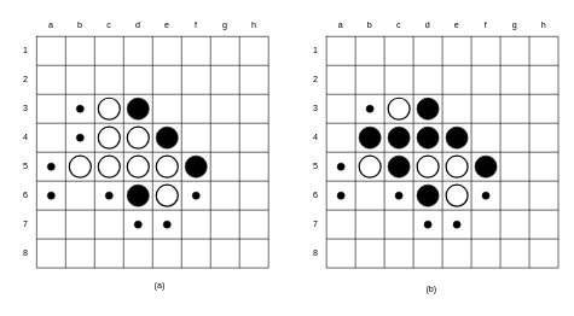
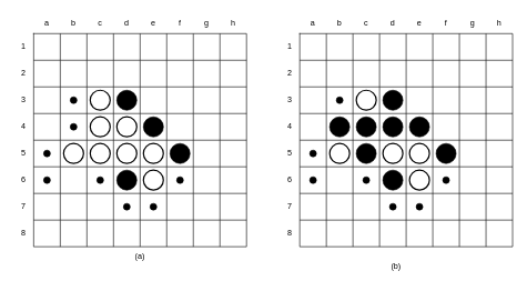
- <mxCell id="220" value="(a)" style="text;html=1;strokeColor=none;fillColor=none;align=center;verticalAlign=middle;whiteSpace=wrap;rounded=0;" vertex="1" parent="1"><mxGeometry x="180" y="380" width="80" height="30" as="geometry" /></mxCell>
+ <mxCell id="220" value="(a)" style="text;html=1;strokeColor=none;fillColor=none;align=center;verticalAlign=middle;whiteSpace=wrap;rounded=0;" vertex="1" parent="1"><mxGeometry x="170" y="370" width="80" height="30" as="geometry" /></mxCell>
